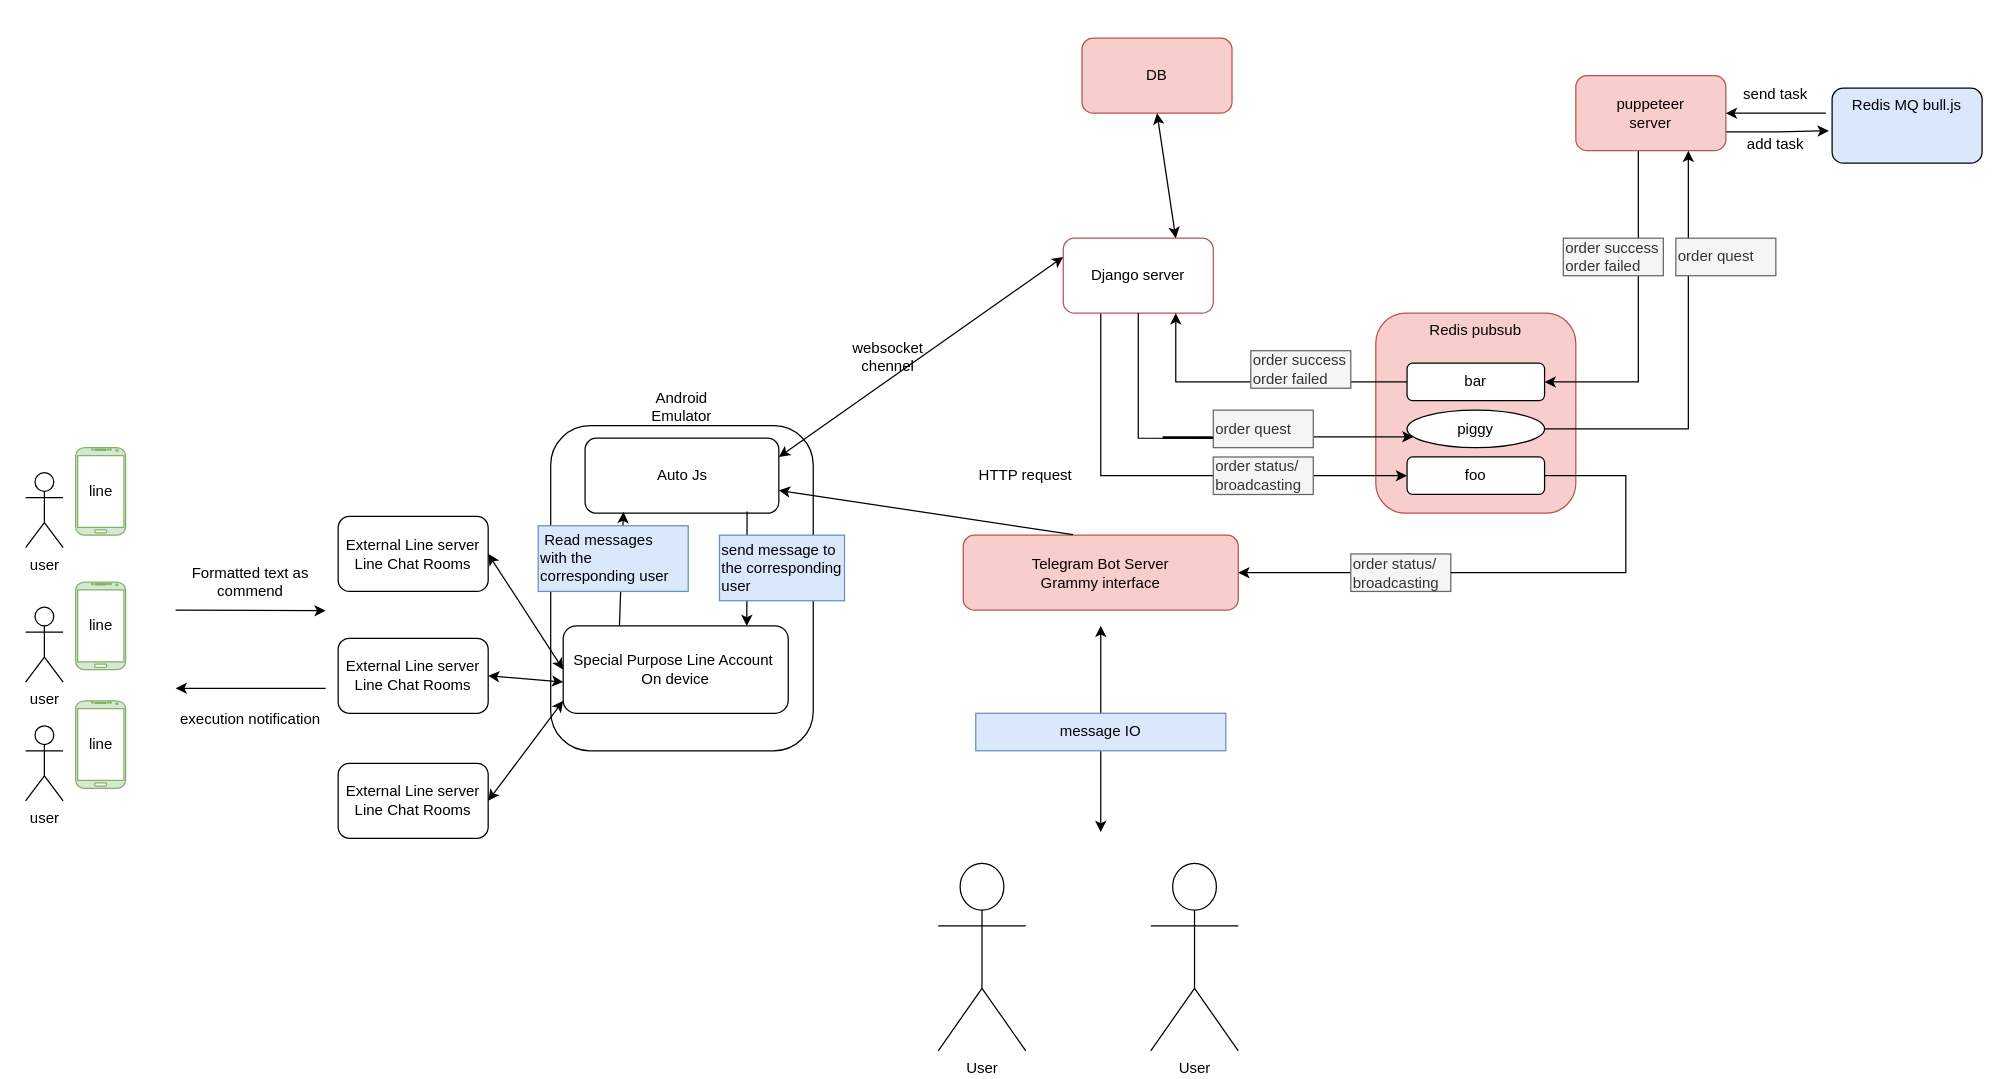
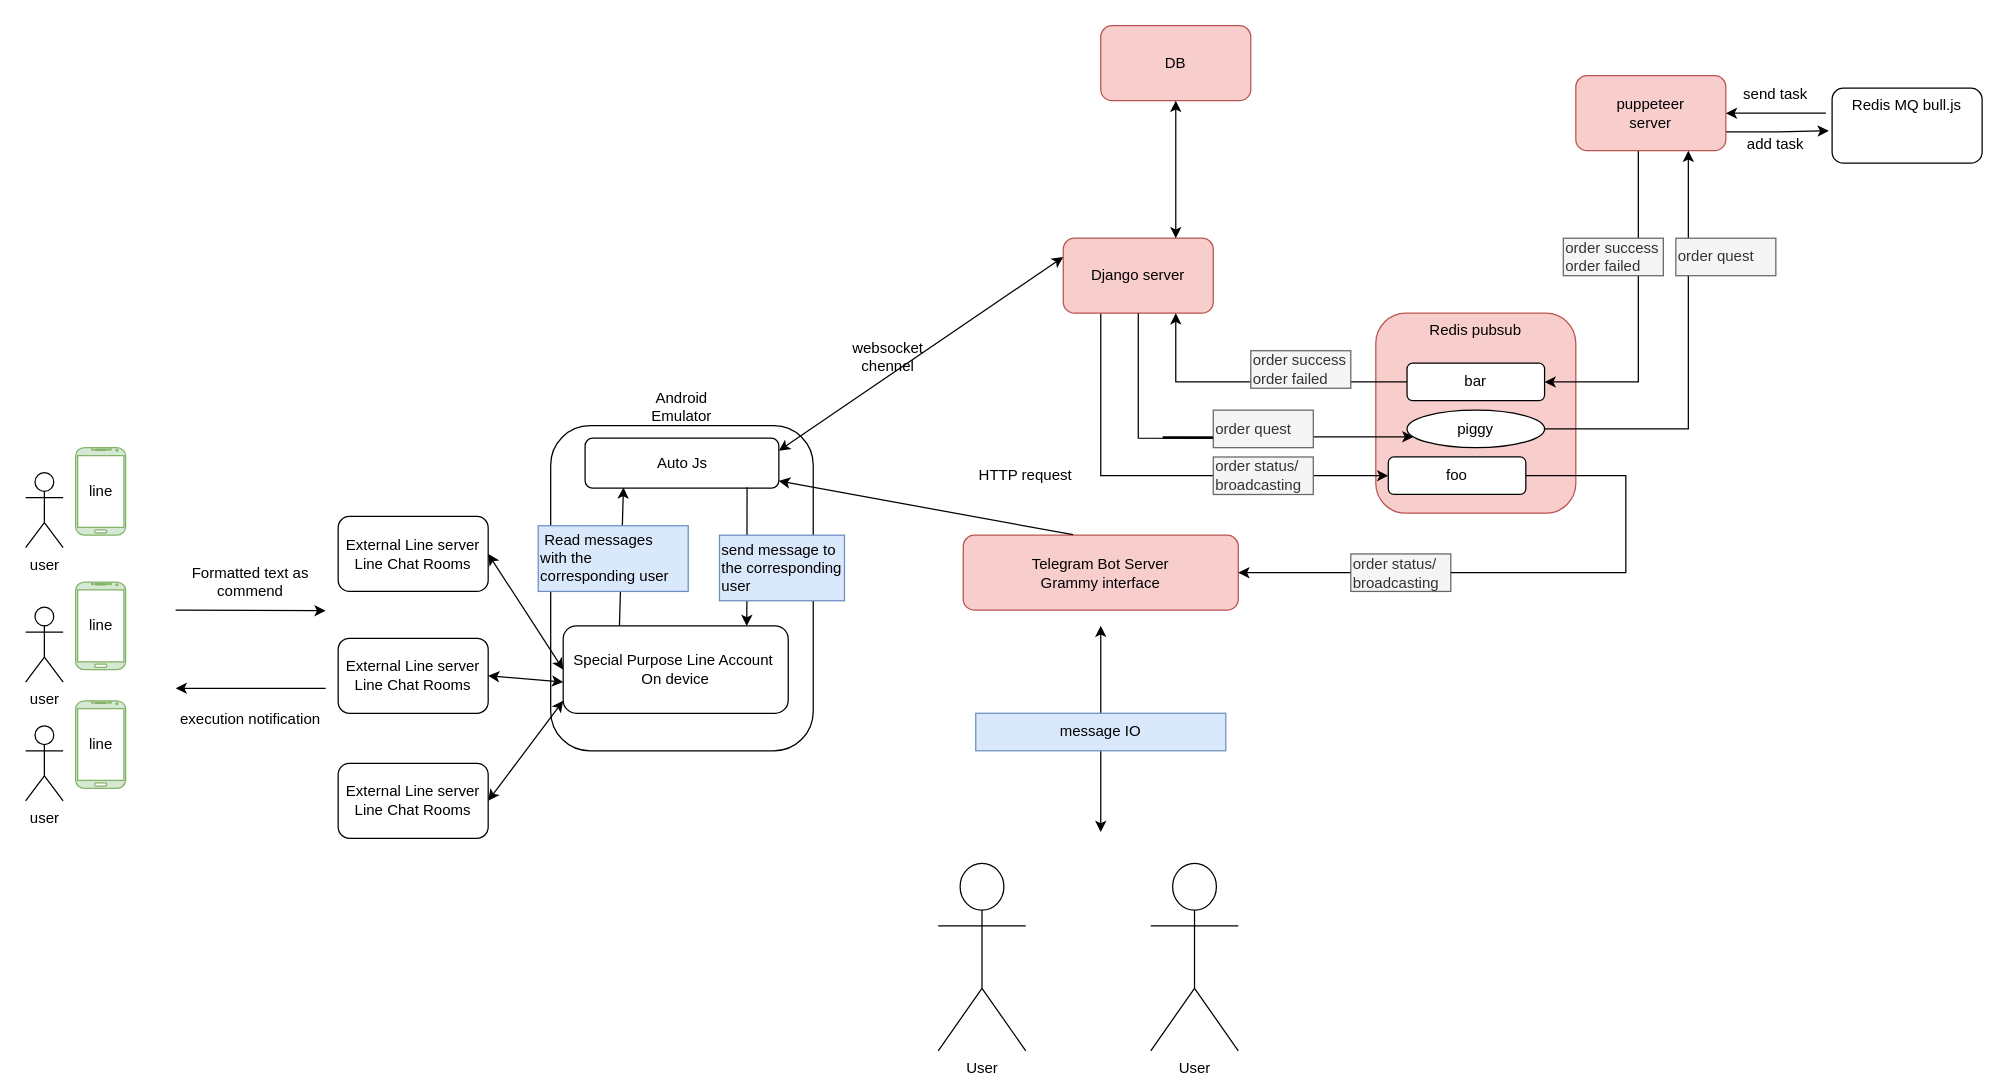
- <mxCell id="11" value="DB" style="rounded=1;whiteSpace=wrap;html=1;fillColor=#f8cecc;strokeColor=#b85450;" parent="1" vertex="1"><mxGeometry x="865" y="30" width="120" height="60" as="geometry" /></mxCell>
+ <mxCell id="11" value="DB" style="rounded=1;whiteSpace=wrap;html=1;fillColor=#f8cecc;strokeColor=#b85450;" parent="1" vertex="1"><mxGeometry x="880" y="20" width="120" height="60" as="geometry" /></mxCell>
- <mxCell id="50" value="Redis MQ bull.js" style="rounded=1;whiteSpace=wrap;html=1;verticalAlign=top;fillColor=#dae8fc;" parent="1" vertex="1"><mxGeometry x="1465" y="70" width="120" height="60" as="geometry" /></mxCell>
+ <mxCell id="50" value="Redis MQ bull.js" style="rounded=1;whiteSpace=wrap;html=1;verticalAlign=top;" parent="1" vertex="1"><mxGeometry x="1465" y="70" width="120" height="60" as="geometry" /></mxCell>
- <mxCell id="8" value="Django server" style="rounded=1;whiteSpace=wrap;html=1;fillColor=#ffffff;strokeColor=#b85450;" parent="1" vertex="1"><mxGeometry x="850" y="190" width="120" height="60" as="geometry" /></mxCell>
+ <mxCell id="8" value="Django server" style="rounded=1;whiteSpace=wrap;html=1;fillColor=#f8cecc;strokeColor=#b85450;" parent="1" vertex="1"><mxGeometry x="850" y="190" width="120" height="60" as="geometry" /></mxCell>
- <mxCell id="5" value="Auto Js" style="rounded=1;whiteSpace=wrap;html=1;" parent="1" vertex="1"><mxGeometry x="467.5" y="350" width="155" height="60" as="geometry" /></mxCell>
+ <mxCell id="5" value="Auto Js" style="rounded=1;whiteSpace=wrap;html=1;" parent="1" vertex="1"><mxGeometry x="467.5" y="350" width="155" height="40" as="geometry" /></mxCell>
- <mxCell id="49" value="foo" style="rounded=1;whiteSpace=wrap;html=1;" parent="1" vertex="1"><mxGeometry x="1125" y="365" width="110" height="30" as="geometry" /></mxCell>
+ <mxCell id="49" value="foo" style="rounded=1;whiteSpace=wrap;html=1;" parent="1" vertex="1"><mxGeometry x="1110" y="365" width="110" height="30" as="geometry" /></mxCell>
